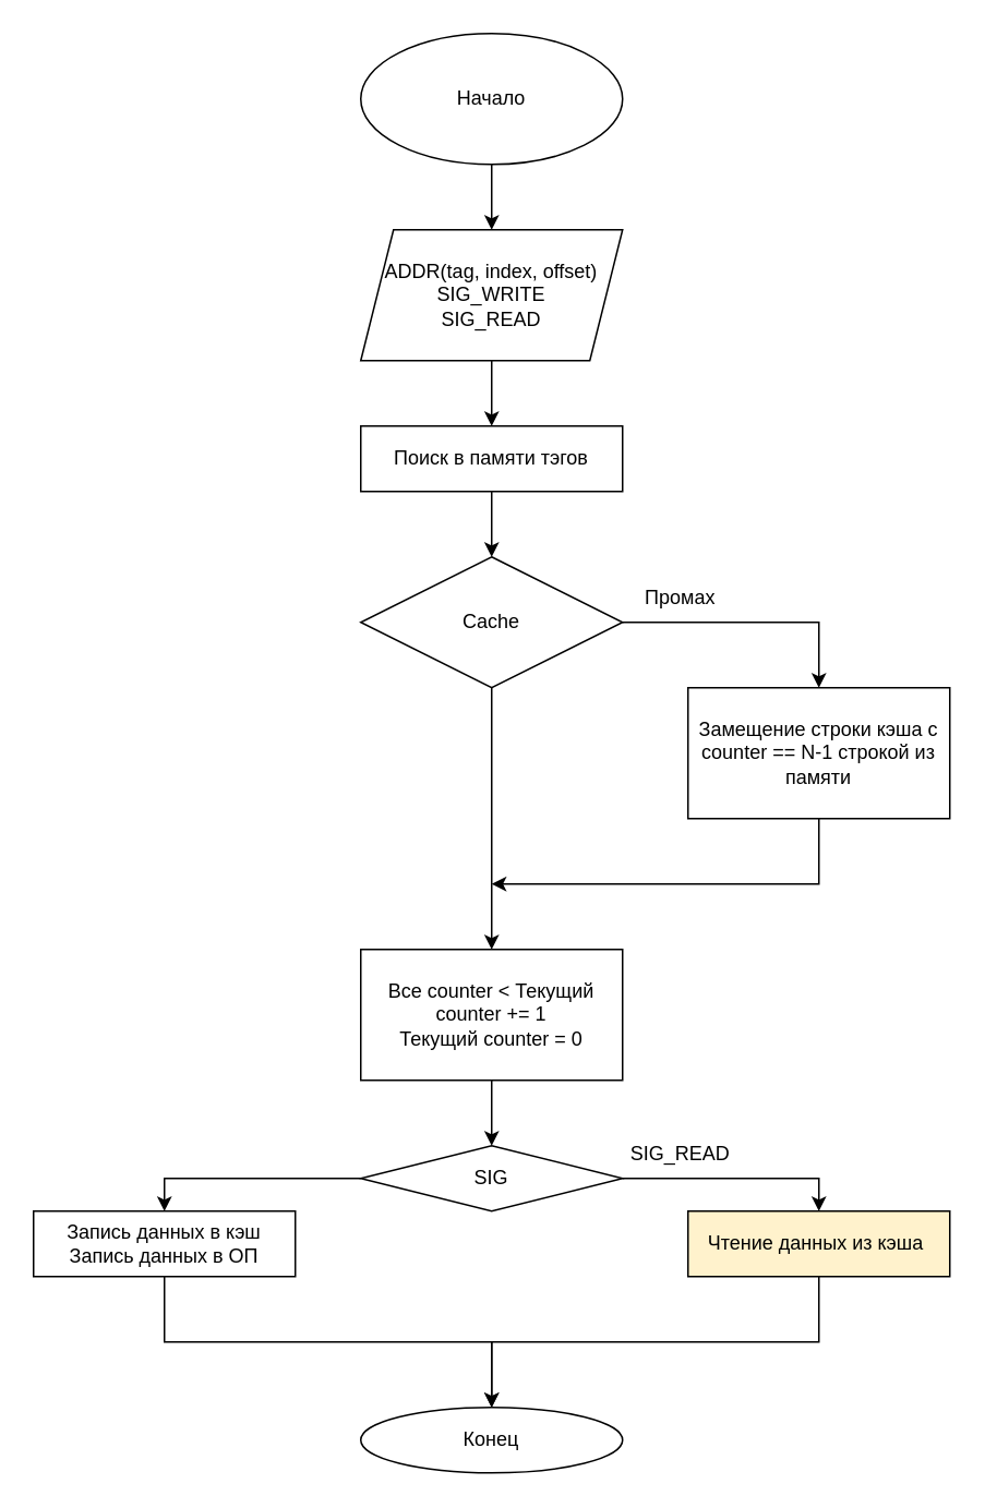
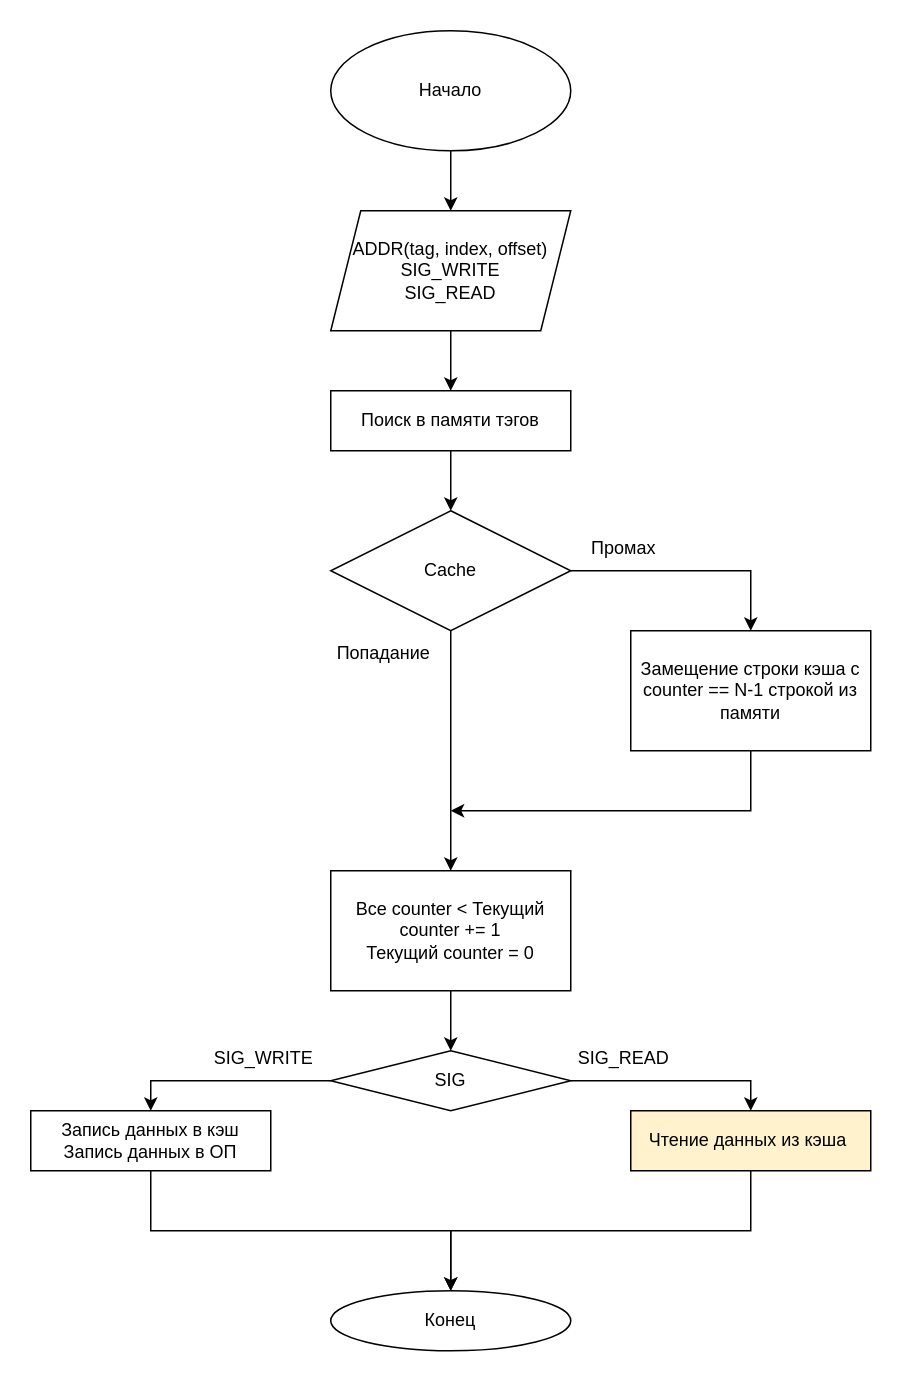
+ <mxCell id="13" value="Попадание" style="text;html=1;align=center;verticalAlign=middle;resizable=0;points=[];autosize=1;strokeColor=none;fillColor=none;" parent="1" vertex="1"><mxGeometry x="210" y="420" width="90" height="30" as="geometry" /></mxCell>
+ <mxCell id="21" value="SIG_WRITE" style="text;html=1;align=center;verticalAlign=middle;resizable=0;points=[];autosize=1;strokeColor=none;fillColor=none;" parent="1" vertex="1"><mxGeometry x="130" y="690" width="90" height="30" as="geometry" /></mxCell>
